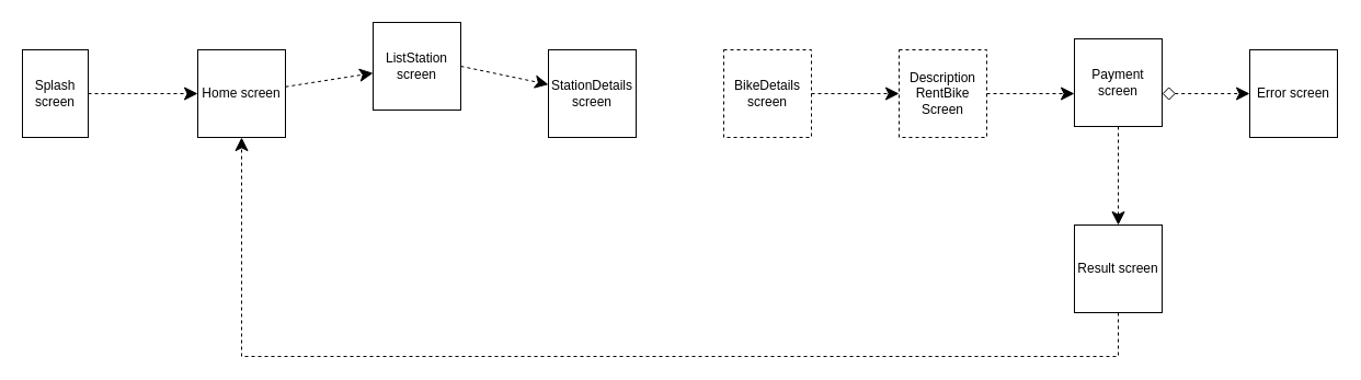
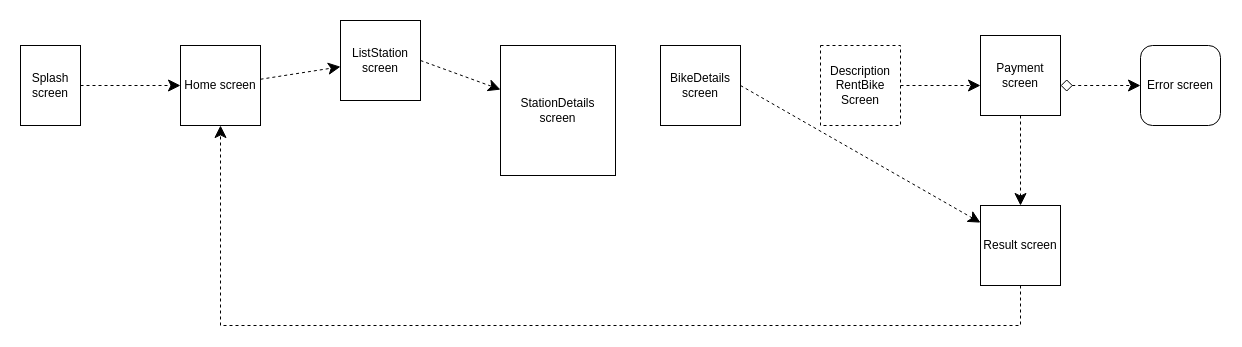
- <mxCell id="8" value="StationDetails&lt;br&gt;screen" style="whiteSpace=wrap;html=1;aspect=fixed;" vertex="1" parent="1"><mxGeometry x="500" y="45" width="80" height="80" as="geometry" /></mxCell>
+ <mxCell id="8" value="StationDetails&lt;br&gt;screen" style="whiteSpace=wrap;html=1;aspect=fixed;" vertex="1" parent="1"><mxGeometry x="500" y="45" width="115" height="130" as="geometry" /></mxCell>
- <mxCell id="4" value="BikeDetails screen" style="whiteSpace=wrap;html=1;aspect=fixed;dashed=1;" vertex="1" parent="1"><mxGeometry x="660" y="45" width="80" height="80" as="geometry" /></mxCell>
+ <mxCell id="4" value="BikeDetails screen" style="whiteSpace=wrap;html=1;aspect=fixed;" vertex="1" parent="1"><mxGeometry x="660" y="45" width="80" height="80" as="geometry" /></mxCell>
- <mxCell id="14" value="" style="endArrow=classic;dashed=1;html=1;rounded=0;exitX=1;exitY=0.5;exitDx=0;exitDy=0;endFill=1;endSize=10;startSize=10;entryX=0;entryY=0.5;entryDx=0;entryDy=0;" edge="1" parent="1" source="4" target="13"><mxGeometry width="50" height="50" relative="1" as="geometry"><mxPoint x="590" y="-25" as="sourcePoint" /><mxPoint x="670" y="-25" as="targetPoint" /></mxGeometry></mxCell>
+ <mxCell id="14" value="" style="endArrow=classic;dashed=1;html=1;rounded=0;exitX=1;exitY=0.5;exitDx=0;exitDy=0;endFill=1;endSize=10;startSize=10;" edge="1" parent="1" source="4" target="6"><mxGeometry width="50" height="50" relative="1" as="geometry"><mxPoint x="590" y="-25" as="sourcePoint" /><mxPoint x="670" y="-25" as="targetPoint" /></mxGeometry></mxCell>
- <mxCell id="11" value="Error screen" style="whiteSpace=wrap;html=1;aspect=fixed;" vertex="1" parent="1"><mxGeometry x="1140" y="45" width="80" height="80" as="geometry" /></mxCell>
+ <mxCell id="11" value="Error screen" style="whiteSpace=wrap;html=1;aspect=fixed;rounded=1;" vertex="1" parent="1"><mxGeometry x="1140" y="45" width="80" height="80" as="geometry" /></mxCell>
